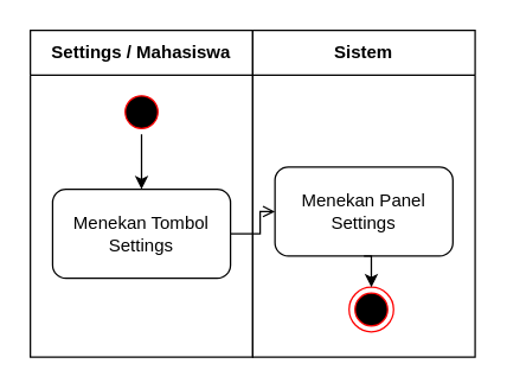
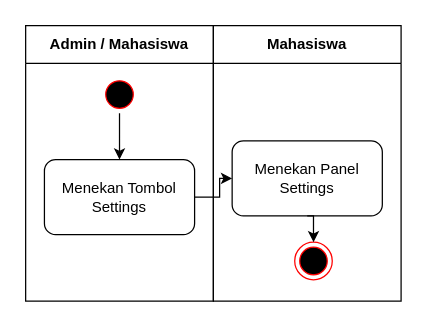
- <mxCell id="2" value="Settings / Mahasiswa" style="swimlane;whiteSpace=wrap;html=1;startSize=30;" parent="1" vertex="1"><mxGeometry x="20" y="20" width="150" height="220" as="geometry" /></mxCell>
+ <mxCell id="2" value="Admin / Mahasiswa" style="swimlane;whiteSpace=wrap;html=1;startSize=30;" parent="1" vertex="1"><mxGeometry x="20" y="20" width="150" height="220" as="geometry" /></mxCell>
- <mxCell id="6" value="Sistem" style="swimlane;whiteSpace=wrap;html=1;startSize=30;" parent="1" vertex="1"><mxGeometry x="170" y="20" width="150" height="220" as="geometry" /></mxCell>
+ <mxCell id="6" value="Mahasiswa" style="swimlane;whiteSpace=wrap;html=1;startSize=30;" parent="1" vertex="1"><mxGeometry x="170" y="20" width="150" height="220" as="geometry" /></mxCell>
- <mxCell id="10" value="" style="edgeStyle=orthogonalEdgeStyle;rounded=0;orthogonalLoop=1;jettySize=auto;html=1;exitX=1;exitY=0.5;exitDx=0;exitDy=0;endArrow=open;" parent="1" source="5" target="7" edge="1"><mxGeometry relative="1" as="geometry"><mxPoint x="190" y="150.029" as="sourcePoint" /></mxGeometry></mxCell>
+ <mxCell id="10" value="" style="edgeStyle=orthogonalEdgeStyle;rounded=0;orthogonalLoop=1;jettySize=auto;html=1;exitX=1;exitY=0.5;exitDx=0;exitDy=0;" parent="1" source="5" target="7" edge="1"><mxGeometry relative="1" as="geometry"><mxPoint x="190" y="150.029" as="sourcePoint" /></mxGeometry></mxCell>
